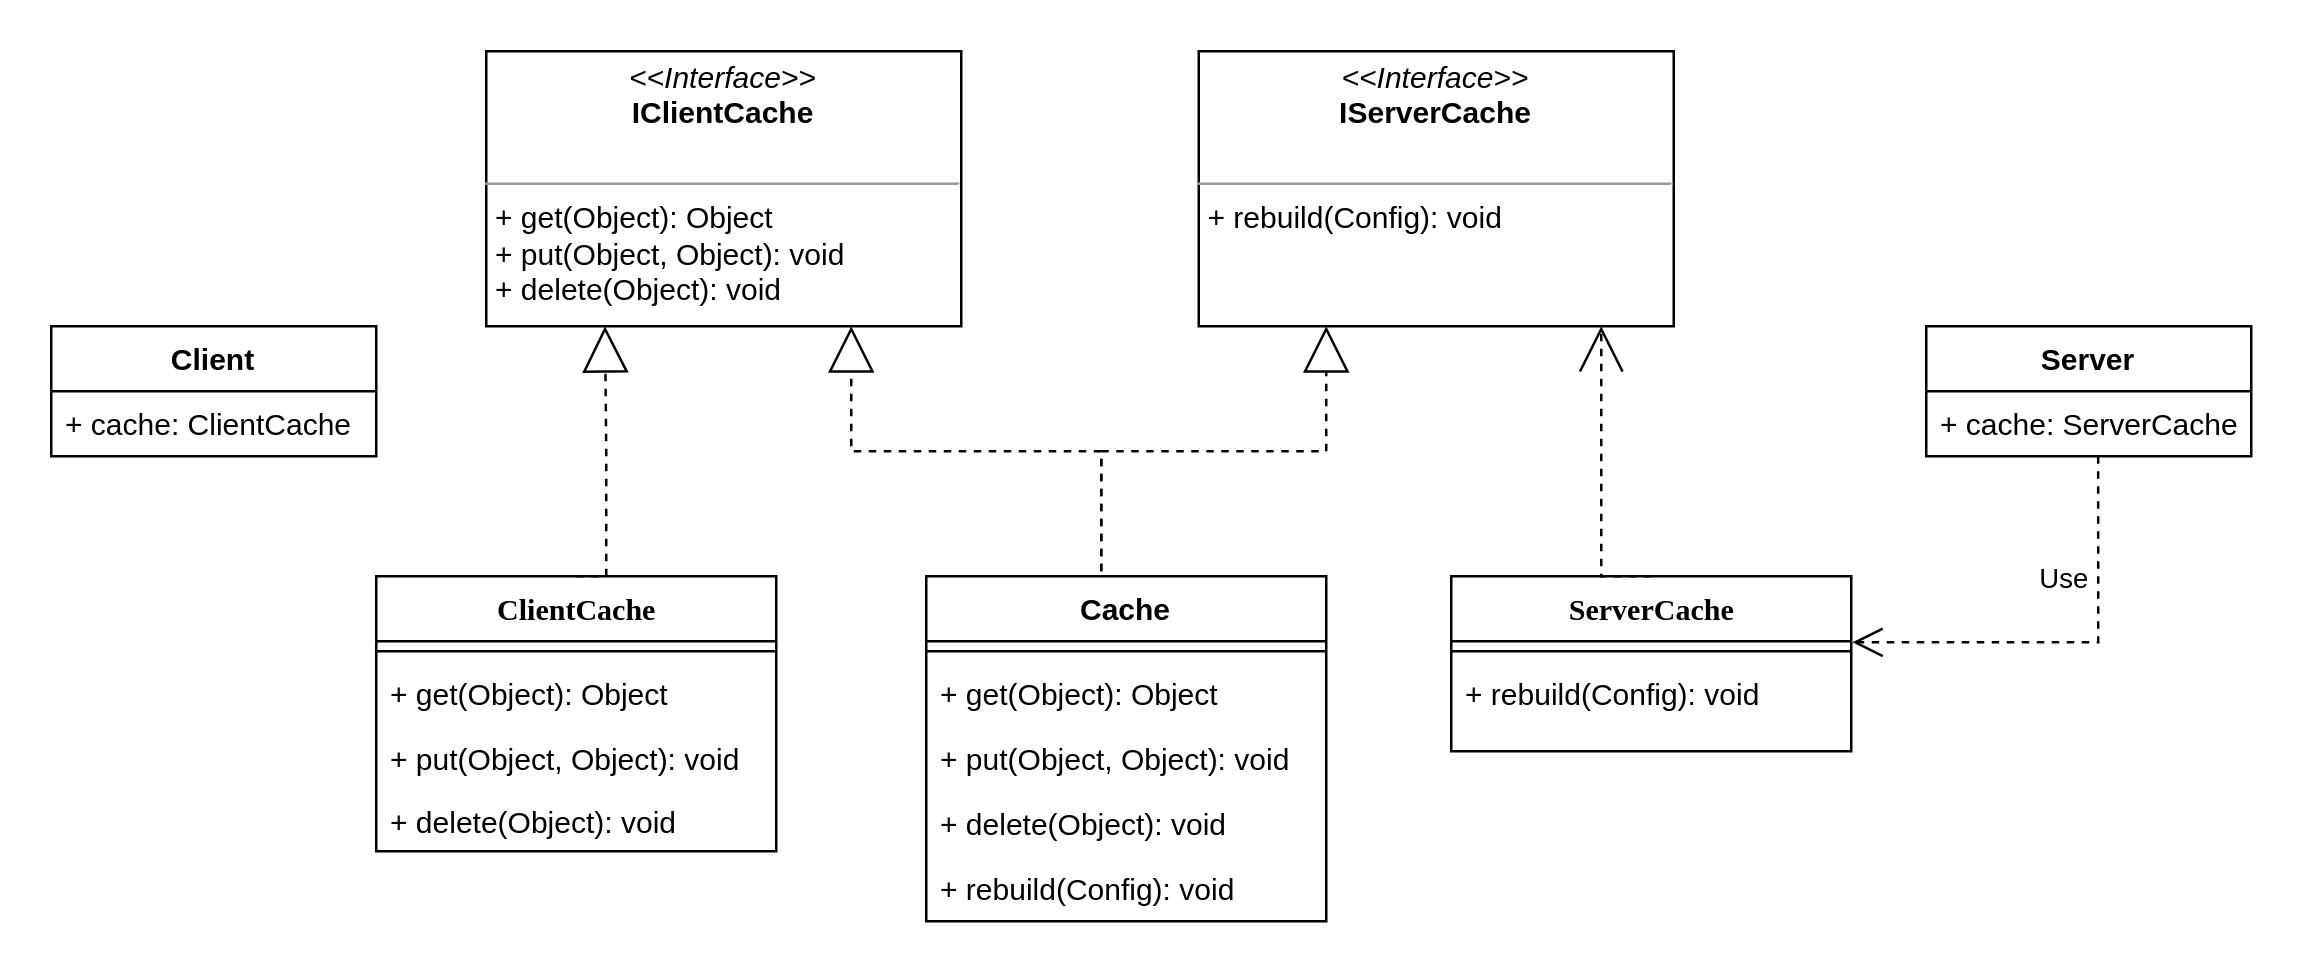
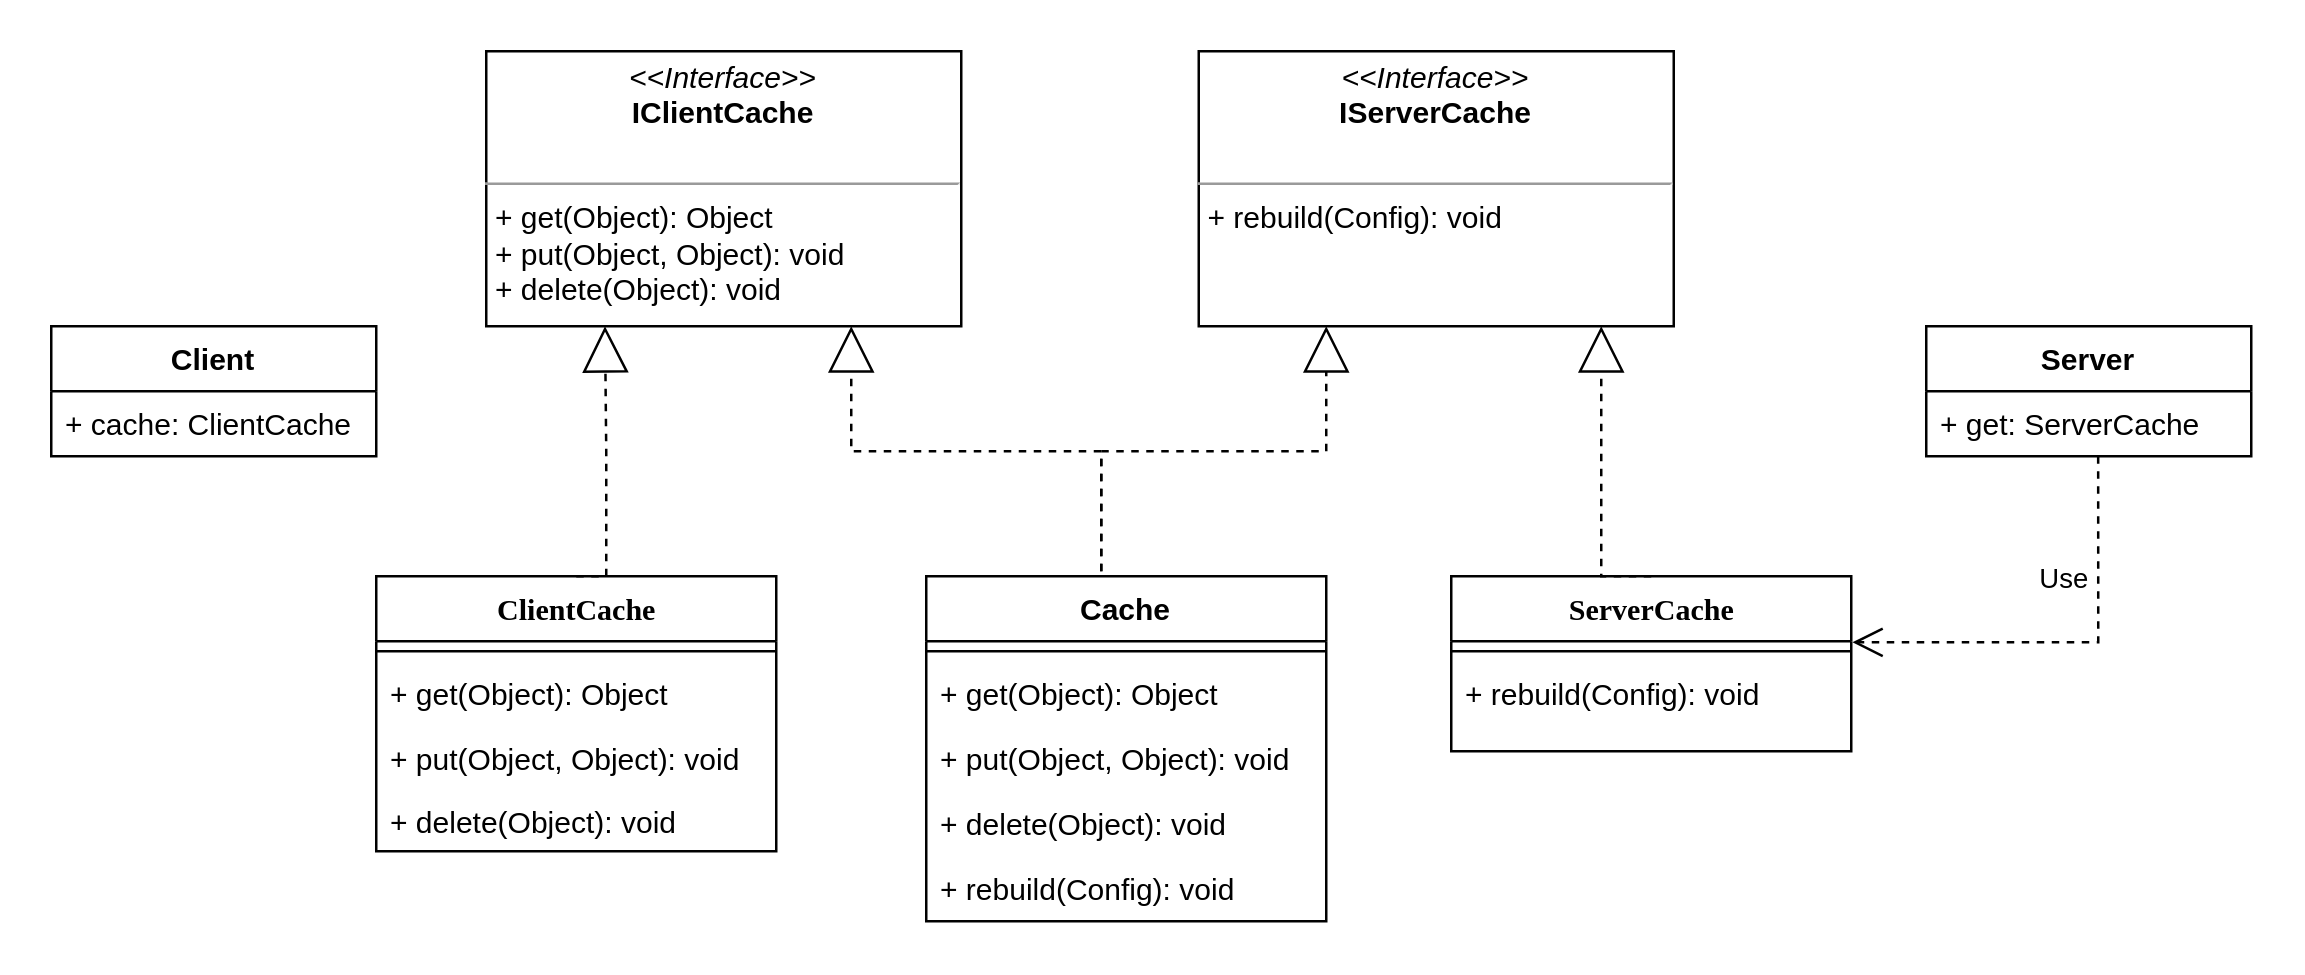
- <mxCell id="2" style="edgeStyle=orthogonalEdgeStyle;rounded=0;html=1;dashed=1;labelBackgroundColor=none;startArrow=none;startFill=0;startSize=8;endArrow=open;endFill=0;endSize=16;fontFamily=Verdana;fontSize=12;exitX=0.5;exitY=0;exitDx=0;exitDy=0;" parent="1" source="25" target="4" edge="1"><mxGeometry relative="1" as="geometry"><Array as="points"><mxPoint x="640" y="230" /></Array><mxPoint x="639" y="280" as="sourcePoint" /></mxGeometry></mxCell>
+ <mxCell id="2" style="edgeStyle=orthogonalEdgeStyle;rounded=0;html=1;dashed=1;labelBackgroundColor=none;startArrow=none;startFill=0;startSize=8;endArrow=block;endFill=0;endSize=16;fontFamily=Verdana;fontSize=12;exitX=0.5;exitY=0;exitDx=0;exitDy=0;" parent="1" source="25" target="4" edge="1"><mxGeometry relative="1" as="geometry"><Array as="points"><mxPoint x="640" y="230" /></Array><mxPoint x="639" y="280" as="sourcePoint" /></mxGeometry></mxCell>
- <mxCell id="24" value="+ cache: ServerCache" style="text;strokeColor=none;fillColor=none;align=left;verticalAlign=top;spacingLeft=4;spacingRight=4;overflow=hidden;rotatable=0;points=[[0,0.5],[1,0.5]];portConstraint=eastwest;" vertex="1" parent="23"><mxGeometry y="26" width="130" height="26" as="geometry" /></mxCell>
+ <mxCell id="24" value="+ get: ServerCache" style="text;strokeColor=none;fillColor=none;align=left;verticalAlign=top;spacingLeft=4;spacingRight=4;overflow=hidden;rotatable=0;points=[[0,0.5],[1,0.5]];portConstraint=eastwest;" vertex="1" parent="23"><mxGeometry y="26" width="130" height="26" as="geometry" /></mxCell>
